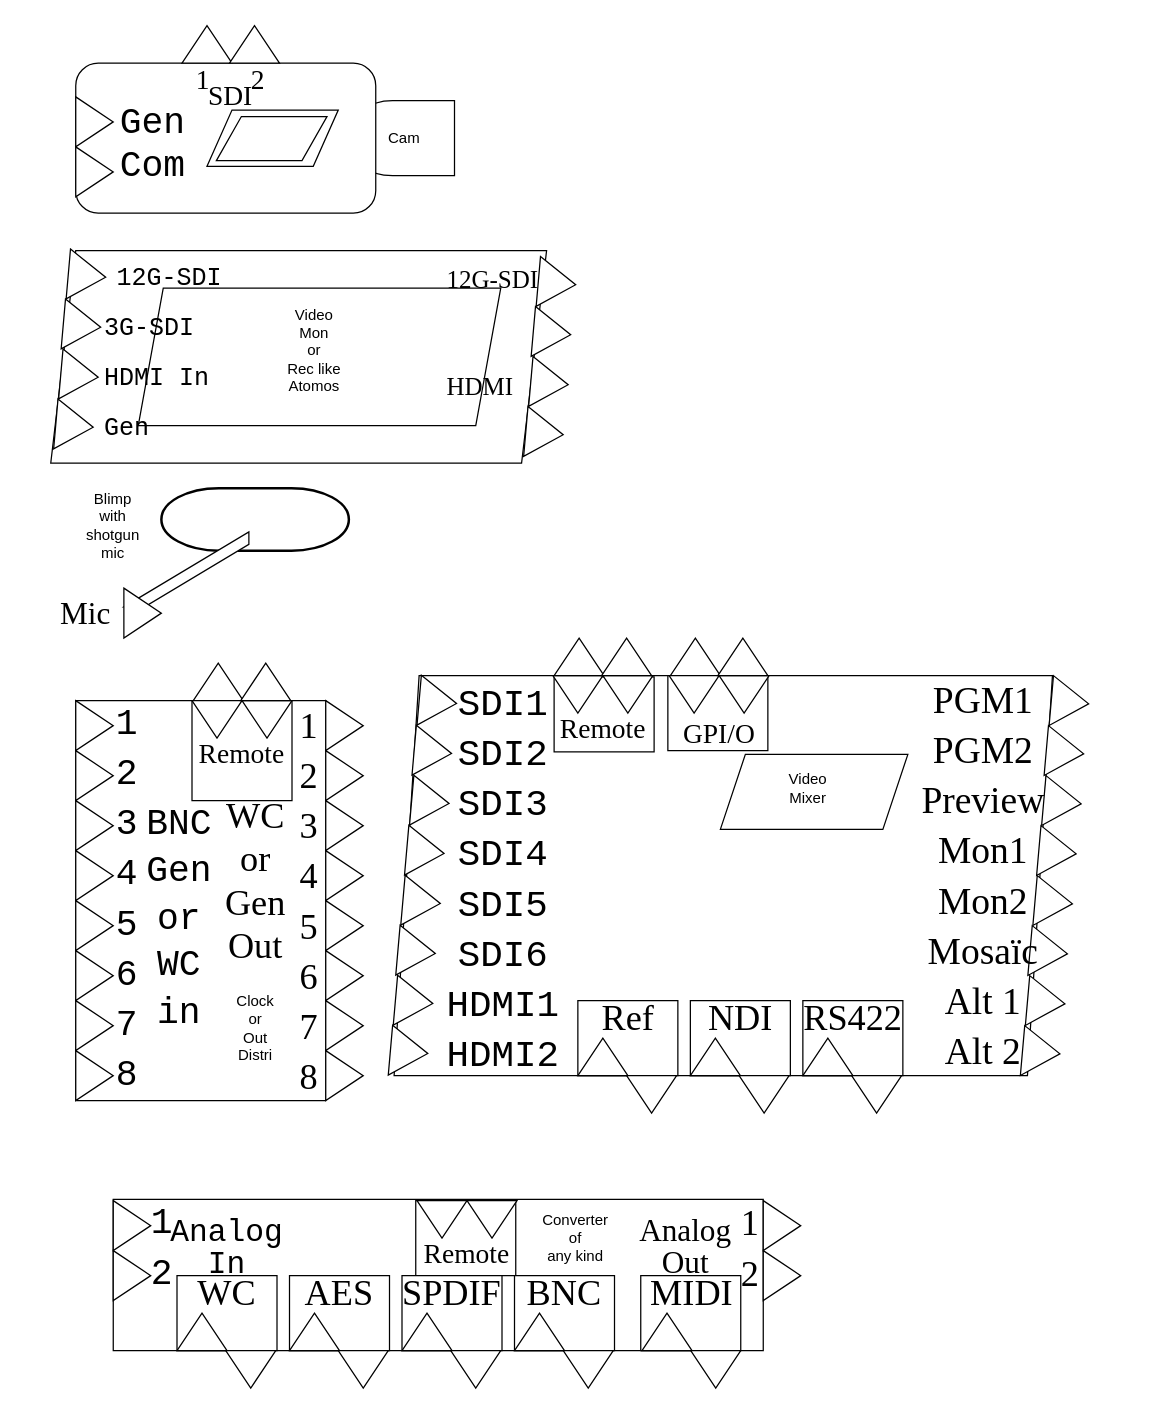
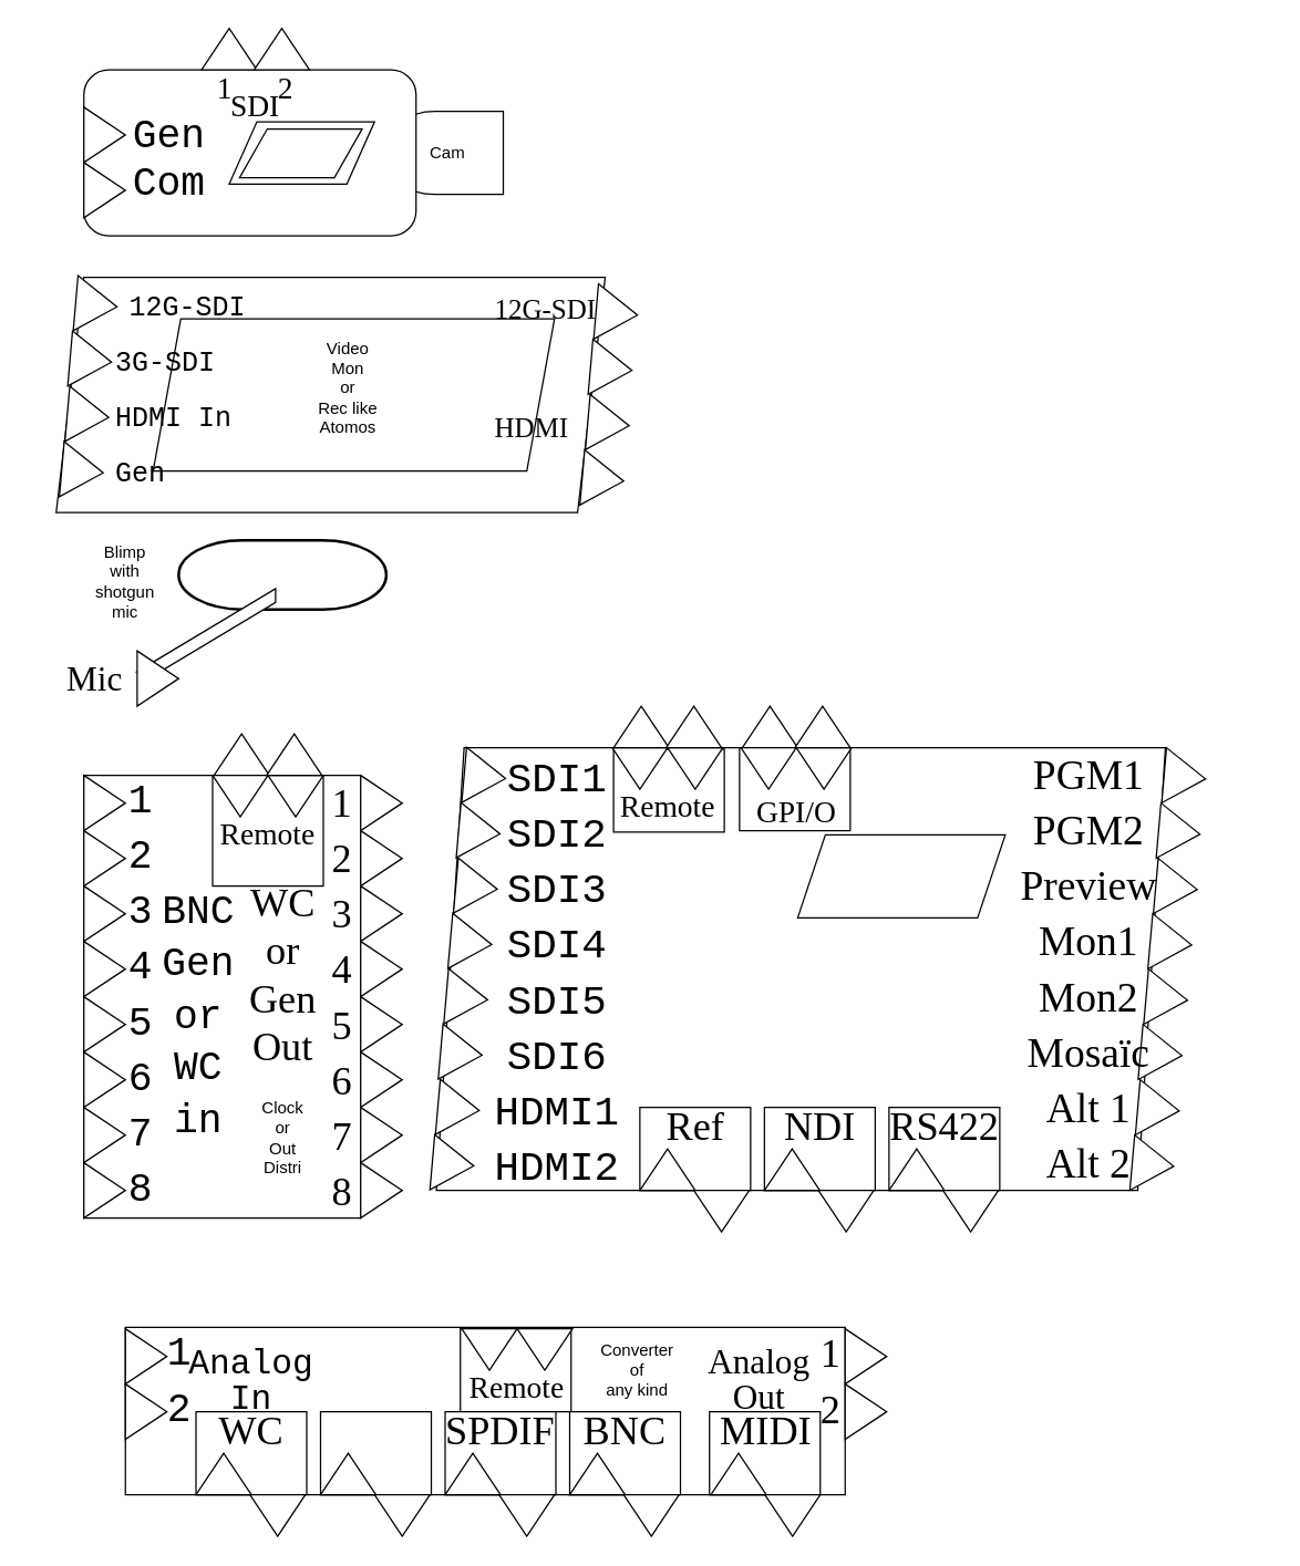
- <mxCell id="115" value="Video Mixer" style="text;strokeColor=none;align=center;fillColor=none;html=1;verticalAlign=middle;whiteSpace=wrap;rounded=0;" vertex="1" parent="111"><mxGeometry x="305.686" y="105" width="60" height="30" as="geometry" /></mxCell>
- <mxCell id="77" value="&lt;font face=&quot;Times New Roman&quot;&gt;&lt;span style=&quot;font-size: 29px;&quot;&gt;AES&lt;/span&gt;&lt;/font&gt;" style="text;strokeColor=none;align=center;fillColor=none;html=1;verticalAlign=middle;whiteSpace=wrap;rounded=0;" vertex="1" parent="1"><mxGeometry x="241" y="1019" width="60" height="30" as="geometry" /></mxCell>
